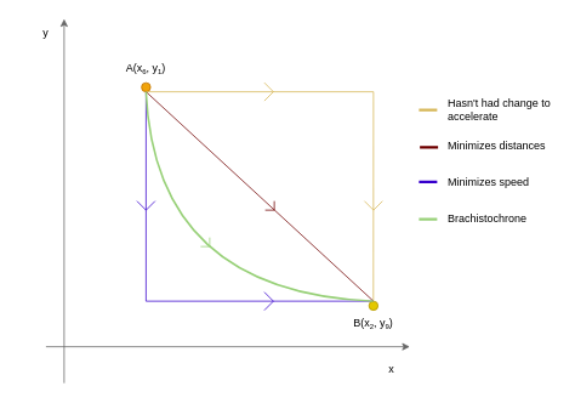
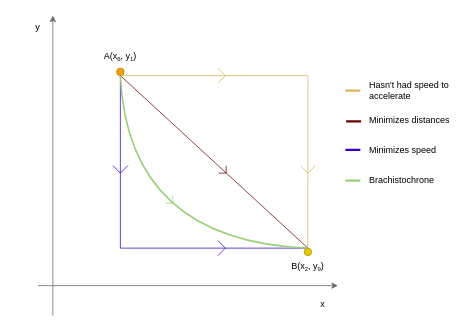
- <mxCell id="21" value="Hasn't had change to accelerate" style="text;html=1;strokeColor=none;fillColor=none;align=left;verticalAlign=middle;whiteSpace=wrap;rounded=0;fontSize=12;fontColor=#000000;" parent="1" vertex="1"><mxGeometry x="490" y="100" width="120" height="40" as="geometry" /></mxCell>
+ <mxCell id="21" value="Hasn't had speed to accelerate" style="text;html=1;strokeColor=none;fillColor=none;align=left;verticalAlign=middle;whiteSpace=wrap;rounded=0;fontSize=12;fontColor=#000000;" parent="1" vertex="1"><mxGeometry x="490" y="100" width="120" height="40" as="geometry" /></mxCell>
